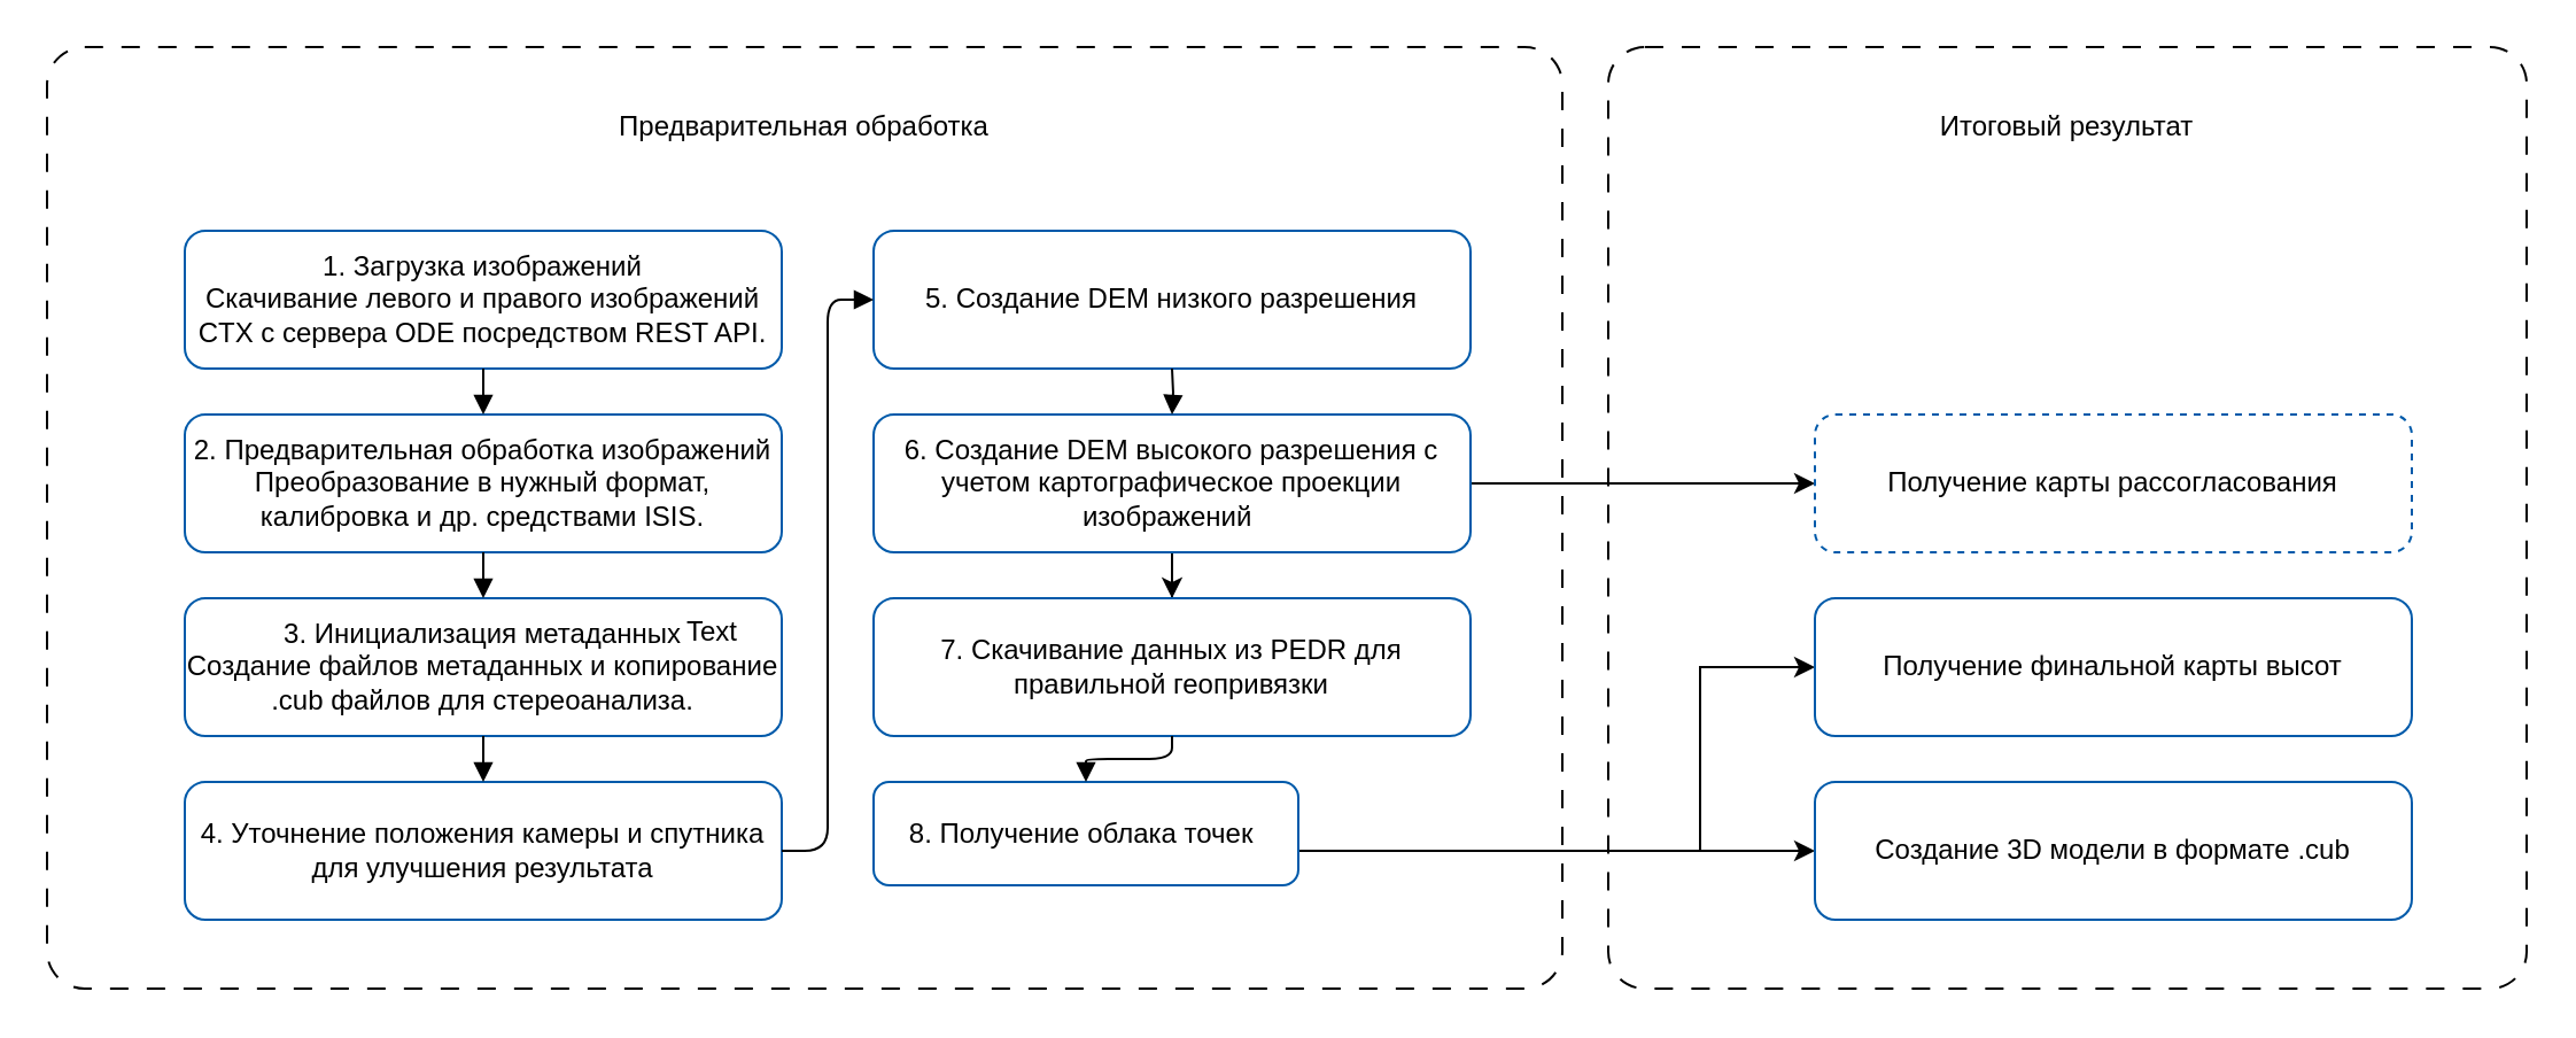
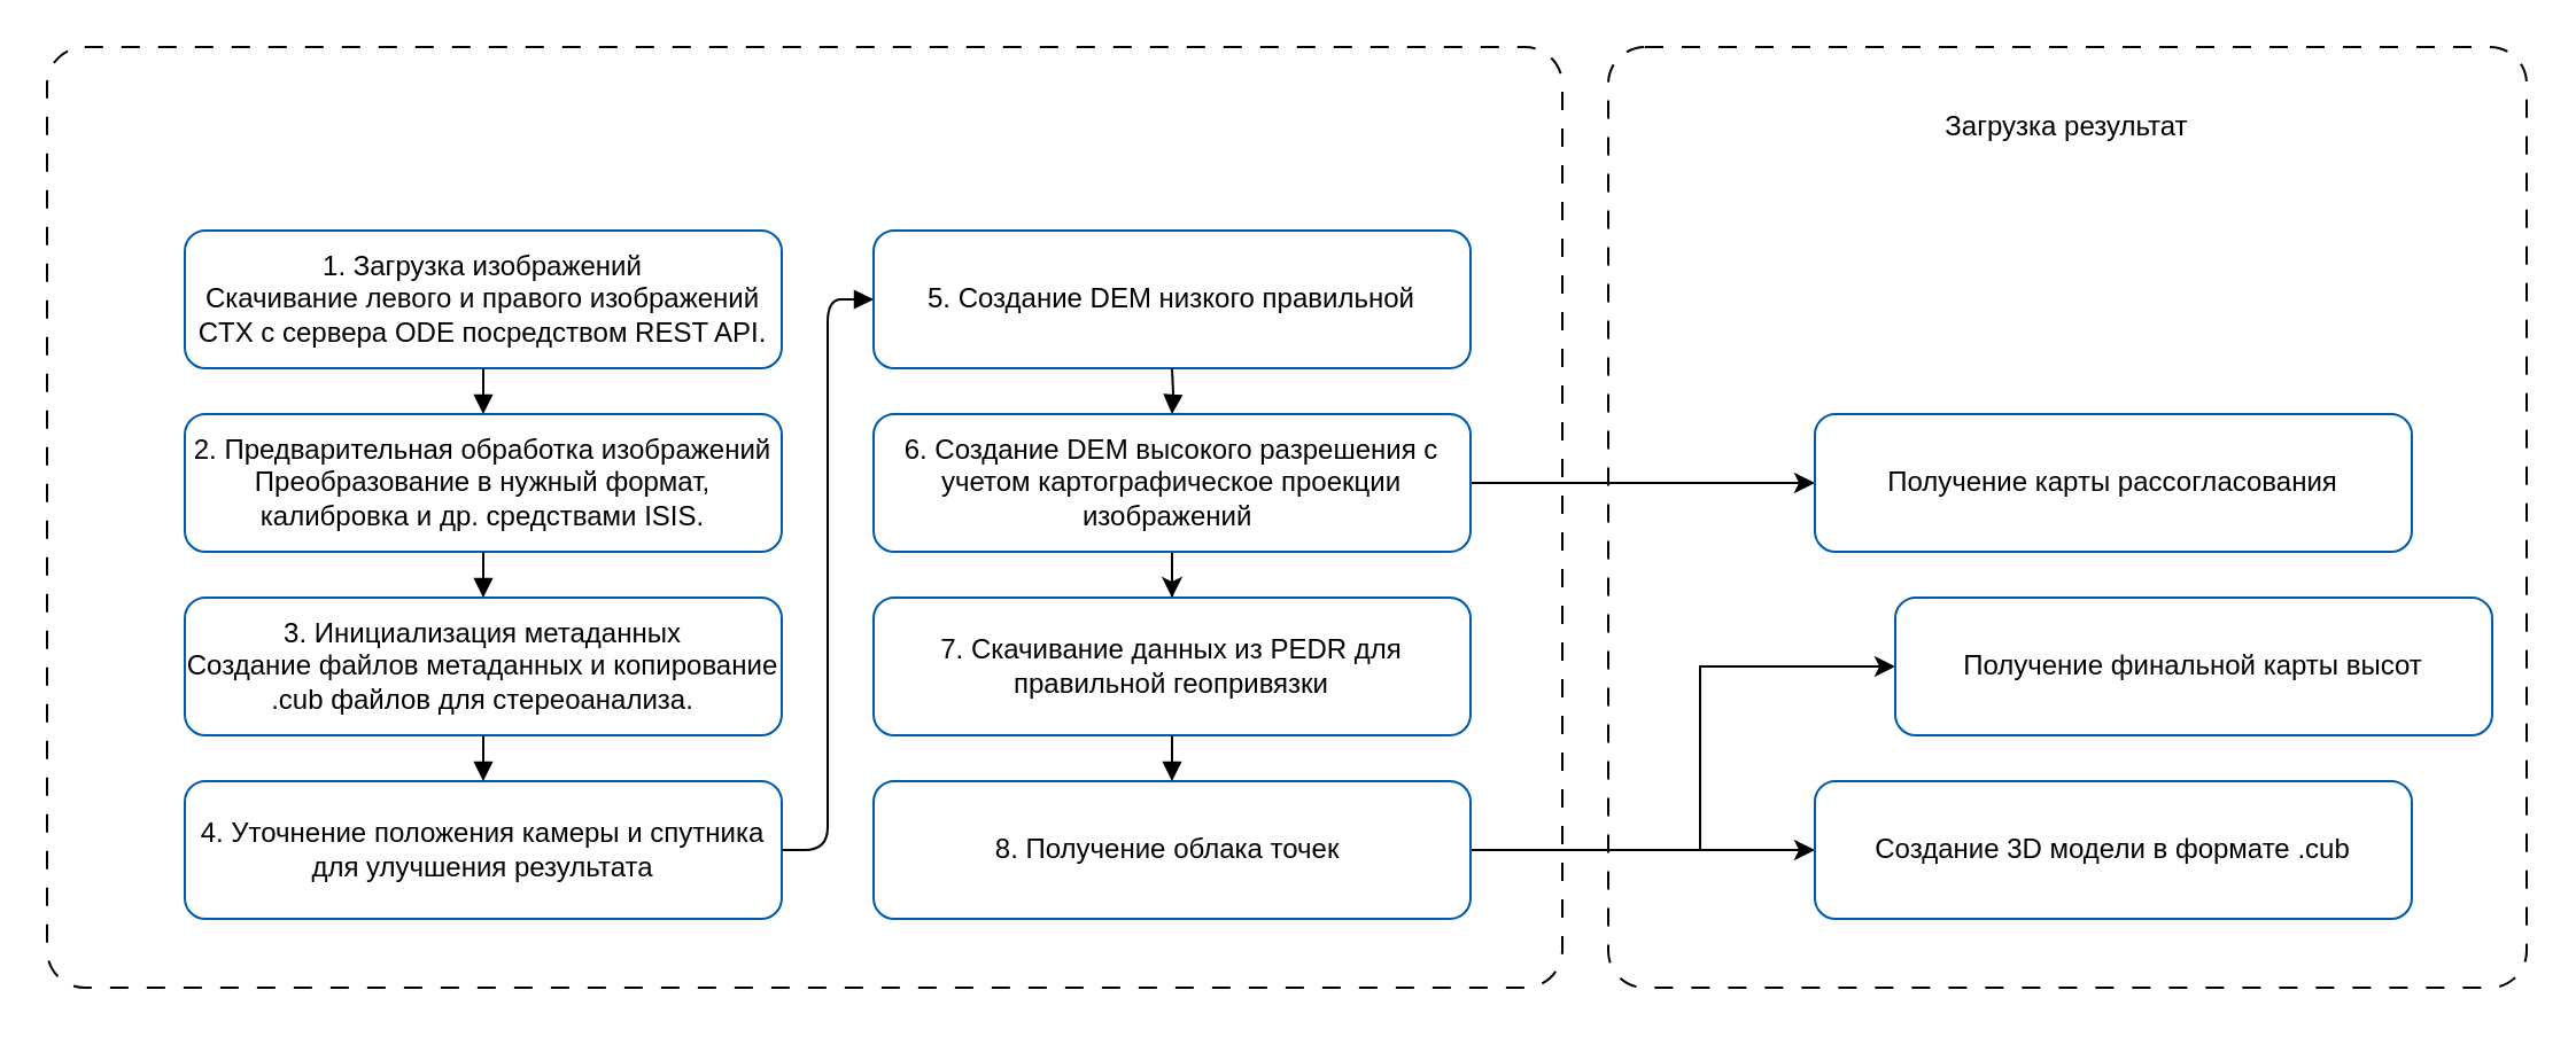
- <mxCell id="26" value="Предварительная обработка" style="text;html=1;align=center;verticalAlign=middle;whiteSpace=wrap;rounded=0;fontFamily=Arial;" vertex="1" parent="1"><mxGeometry x="265" y="40" width="170" height="30" as="geometry" /></mxCell>
- <mxCell id="27" value="Итоговый результат" style="text;html=1;align=center;verticalAlign=middle;whiteSpace=wrap;rounded=0;fontFamily=Arial;" vertex="1" parent="1"><mxGeometry x="840" y="40" width="120" height="30" as="geometry" /></mxCell>
+ <mxCell id="27" value="Загрузка результат" style="text;html=1;align=center;verticalAlign=middle;whiteSpace=wrap;rounded=0;fontFamily=Arial;" vertex="1" parent="1"><mxGeometry x="840" y="40" width="120" height="30" as="geometry" /></mxCell>
- <mxCell id="8" value="5. Создание DEM низкого разрешения" style="rounded=1;whiteSpace=wrap;html=1;fillColor=none;strokeColor=#005AAA;fontFamily=Arial;" parent="1" vertex="1"><mxGeometry x="380" y="100" width="260" height="60" as="geometry" /></mxCell>
+ <mxCell id="8" value="5. Создание DEM низкого правильной" style="rounded=1;whiteSpace=wrap;html=1;fillColor=none;strokeColor=#005AAA;fontFamily=Arial;" parent="1" vertex="1"><mxGeometry x="380" y="100" width="260" height="60" as="geometry" /></mxCell>
- <mxCell id="24" value="Получение карты рассогласования" style="rounded=1;whiteSpace=wrap;html=1;fillColor=none;strokeColor=#005AAA;fontFamily=Arial;dashed=1;" vertex="1" parent="1"><mxGeometry x="790" y="180" width="260" height="60" as="geometry" /></mxCell>
+ <mxCell id="24" value="Получение карты рассогласования" style="rounded=1;whiteSpace=wrap;html=1;fillColor=none;strokeColor=#005AAA;fontFamily=Arial;" vertex="1" parent="1"><mxGeometry x="790" y="180" width="260" height="60" as="geometry" /></mxCell>
- <mxCell id="25" value="Text" style="text;html=1;align=center;verticalAlign=middle;whiteSpace=wrap;rounded=0;fontFamily=Arial;" vertex="1" parent="1"><mxGeometry x="280" y="260" width="60" height="30" as="geometry" /></mxCell>
- <mxCell id="16" value="Получение финальной карты высот" style="rounded=1;whiteSpace=wrap;html=1;fillColor=none;strokeColor=#005AAA;fontFamily=Arial;" parent="1" vertex="1"><mxGeometry x="790" y="260" width="260" height="60" as="geometry" /></mxCell>
+ <mxCell id="16" value="Получение финальной карты высот" style="rounded=1;whiteSpace=wrap;html=1;fillColor=none;strokeColor=#005AAA;fontFamily=Arial;" parent="1" vertex="1"><mxGeometry x="825" y="260" width="260" height="60" as="geometry" /></mxCell>
- <mxCell id="15" value="8. Получение облака точек&amp;nbsp;" style="rounded=1;whiteSpace=wrap;html=1;fillColor=none;strokeColor=#005AAA;fontFamily=Arial;" parent="1" vertex="1"><mxGeometry x="380" y="340" width="185" height="45" as="geometry" /></mxCell>
+ <mxCell id="15" value="8. Получение облака точек&amp;nbsp;" style="rounded=1;whiteSpace=wrap;html=1;fillColor=none;strokeColor=#005AAA;fontFamily=Arial;" parent="1" vertex="1"><mxGeometry x="380" y="340" width="260" height="60" as="geometry" /></mxCell>
